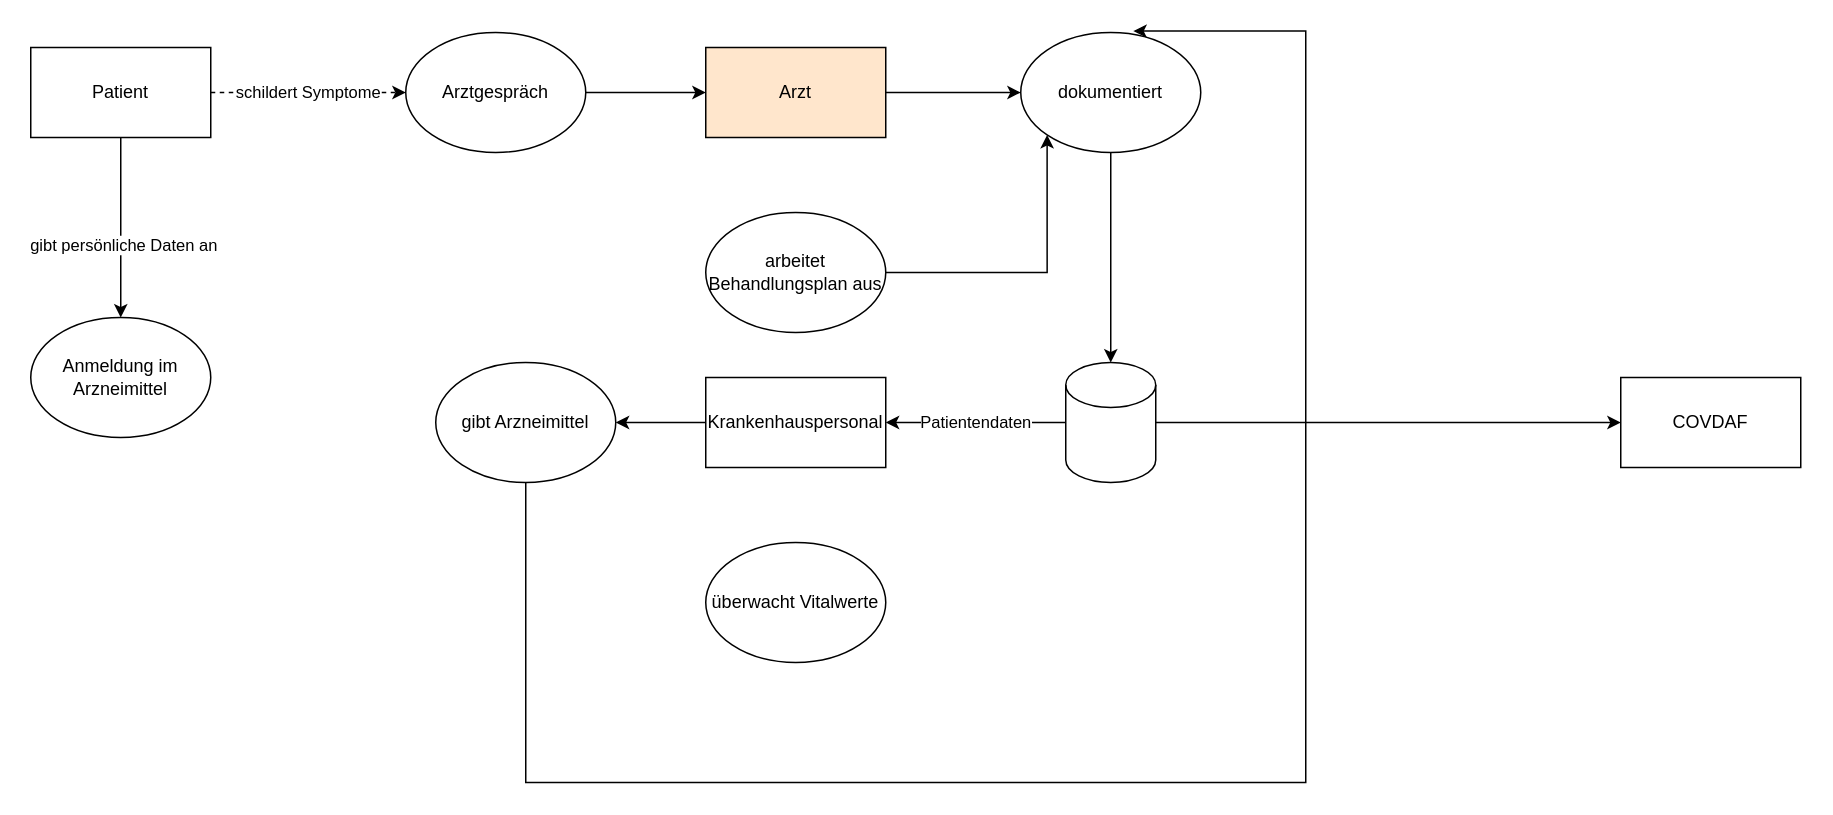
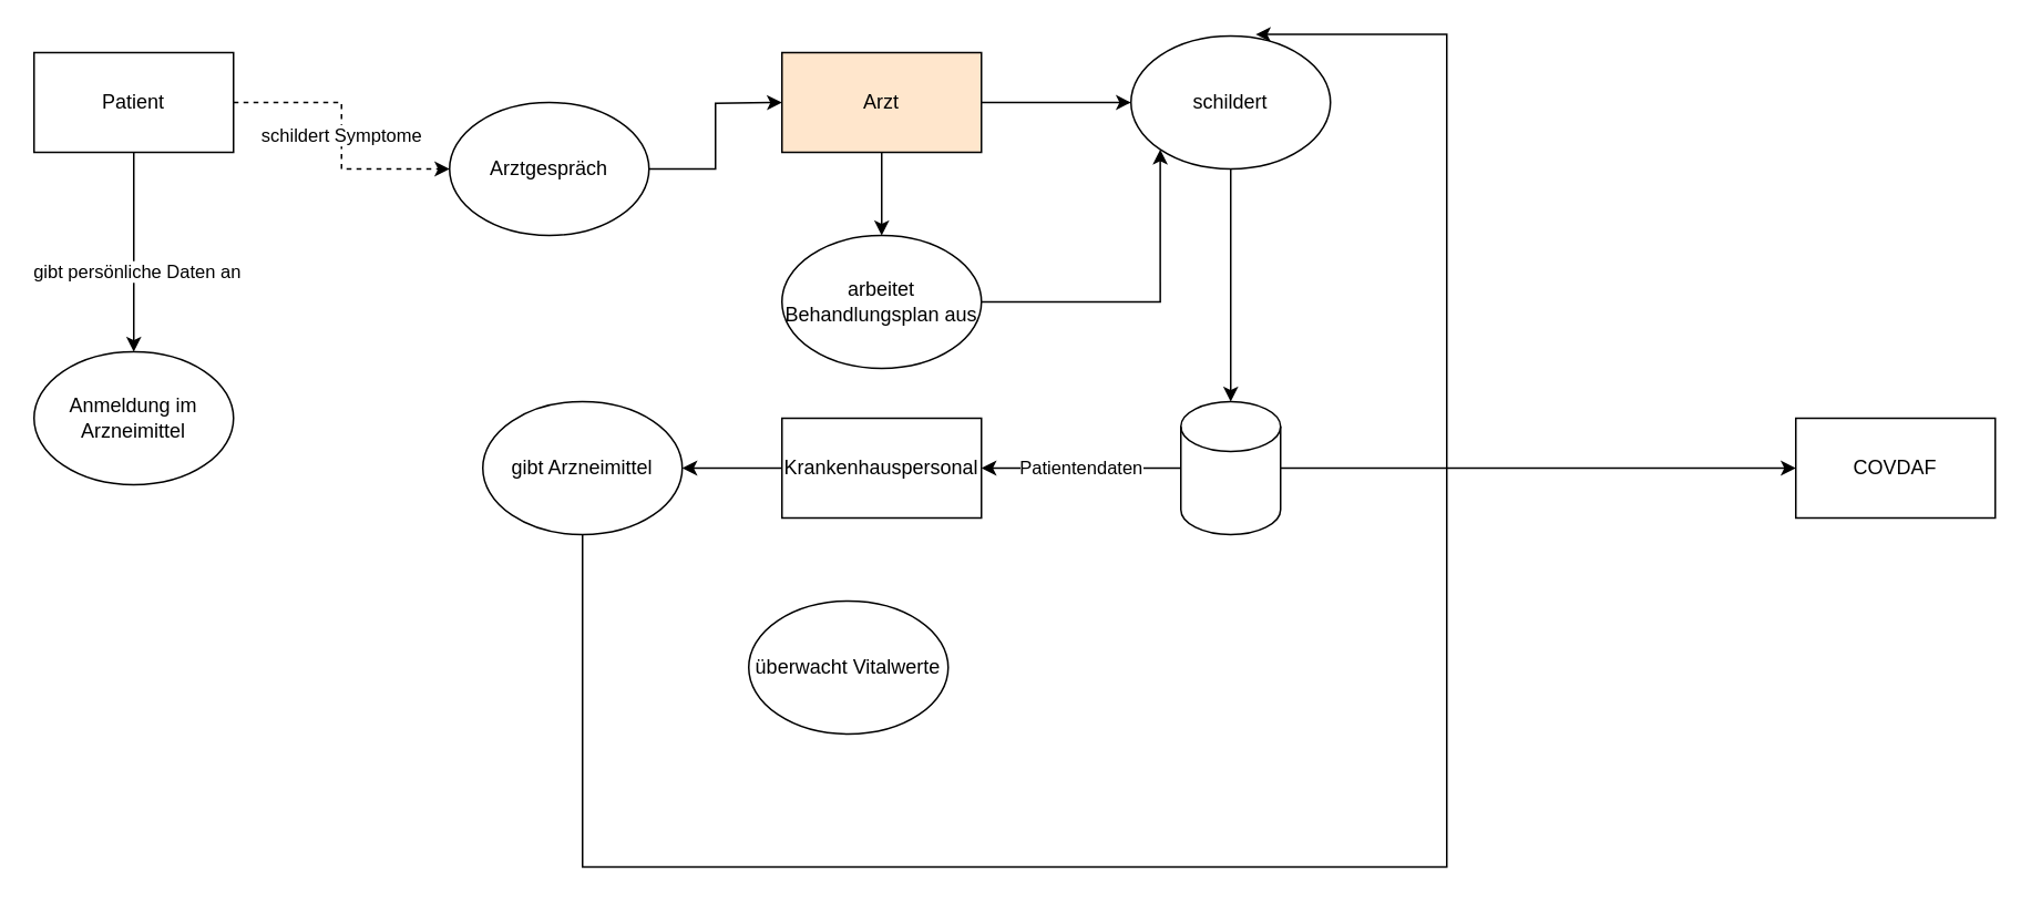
- <mxCell id="8" value="Arztgespräch" style="ellipse;whiteSpace=wrap;html=1;" vertex="1" parent="1"><mxGeometry x="270" y="21" width="120" height="80" as="geometry" /></mxCell>
+ <mxCell id="8" value="Arztgespräch" style="ellipse;whiteSpace=wrap;html=1;" vertex="1" parent="1"><mxGeometry x="270" y="61" width="120" height="80" as="geometry" /></mxCell>
- <mxCell id="16" value="dokumentiert" style="ellipse;whiteSpace=wrap;html=1;" vertex="1" parent="1"><mxGeometry x="680" y="21" width="120" height="80" as="geometry" /></mxCell>
+ <mxCell id="16" value="schildert" style="ellipse;whiteSpace=wrap;html=1;" vertex="1" parent="1"><mxGeometry x="680" y="21" width="120" height="80" as="geometry" /></mxCell>
+ <mxCell id="10" style="edgeStyle=orthogonalEdgeStyle;rounded=0;orthogonalLoop=1;jettySize=auto;html=1;exitX=0.5;exitY=1;exitDx=0;exitDy=0;entryX=0.5;entryY=0;entryDx=0;entryDy=0;" edge="1" parent="1" source="11" target="18"><mxGeometry relative="1" as="geometry" /></mxCell>
- <mxCell id="21" value="überwacht Vitalwerte" style="ellipse;whiteSpace=wrap;html=1;" vertex="1" parent="1"><mxGeometry x="470" y="361" width="120" height="80" as="geometry" /></mxCell>
+ <mxCell id="21" value="überwacht Vitalwerte" style="ellipse;whiteSpace=wrap;html=1;" vertex="1" parent="1"><mxGeometry x="450" y="361" width="120" height="80" as="geometry" /></mxCell>
